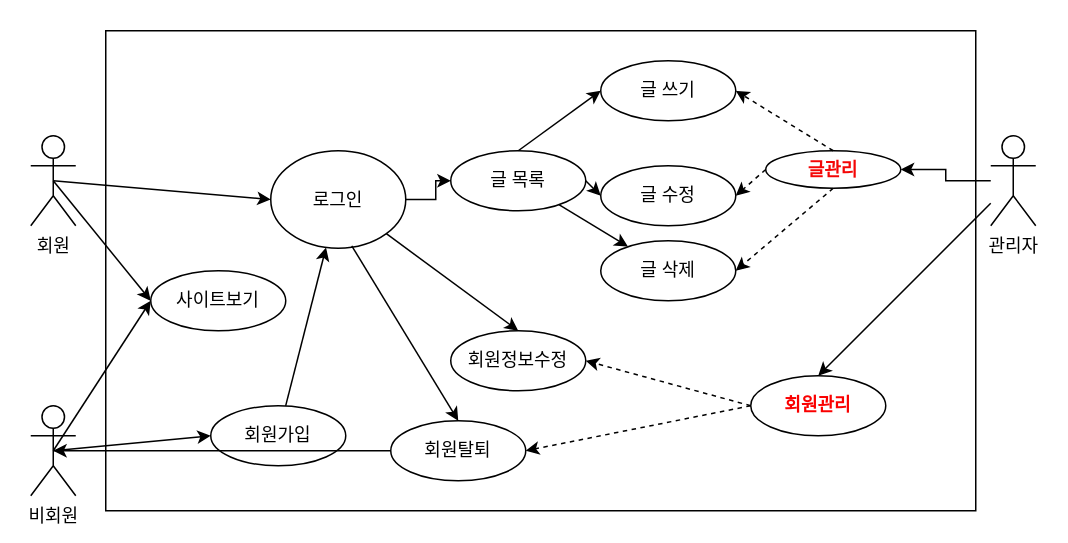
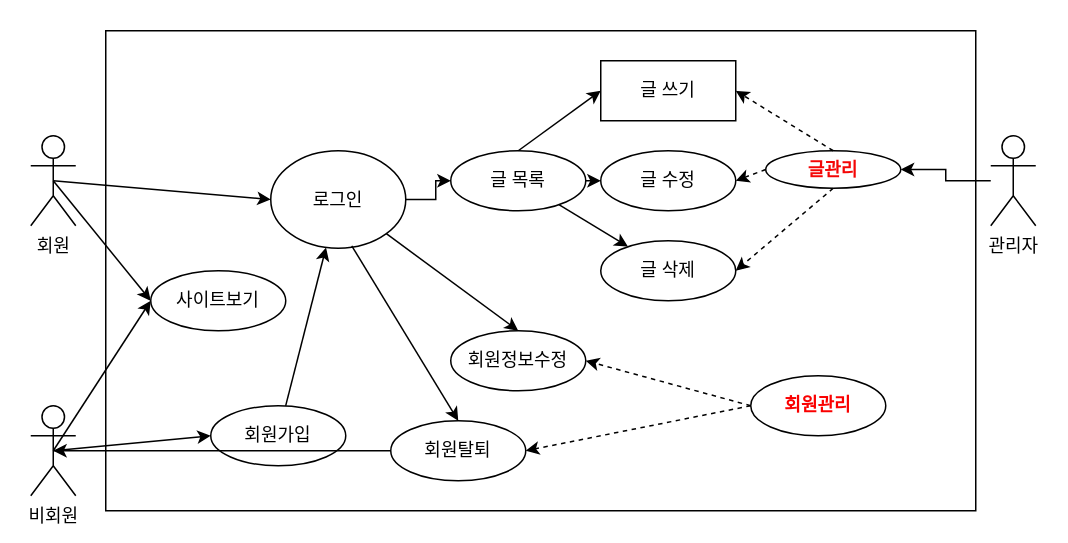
- <mxCell id="21" value="글 쓰기" style="ellipse;whiteSpace=wrap;html=1;" vertex="1" parent="1"><mxGeometry x="400" y="40" width="90" height="40" as="geometry" /></mxCell>
+ <mxCell id="21" value="글 쓰기" style="whiteSpace=wrap;html=1;rounded=0;" vertex="1" parent="1"><mxGeometry x="400" y="40" width="90" height="40" as="geometry" /></mxCell>
- <mxCell id="20" value="글 수정" style="ellipse;whiteSpace=wrap;html=1;" vertex="1" parent="1"><mxGeometry x="400" y="110" width="90" height="40" as="geometry" /></mxCell>
+ <mxCell id="20" value="글 수정" style="ellipse;whiteSpace=wrap;html=1;" vertex="1" parent="1"><mxGeometry x="400" y="100" width="90" height="40" as="geometry" /></mxCell>
- <mxCell id="33" value="" style="endArrow=classic;html=1;rounded=0;entryX=0.5;entryY=0;entryDx=0;entryDy=0;" edge="1" parent="1" source="7" target="32"><mxGeometry width="50" height="50" relative="1" as="geometry"><mxPoint x="330" y="150" as="sourcePoint" /><mxPoint x="380" y="100" as="targetPoint" /></mxGeometry></mxCell>
